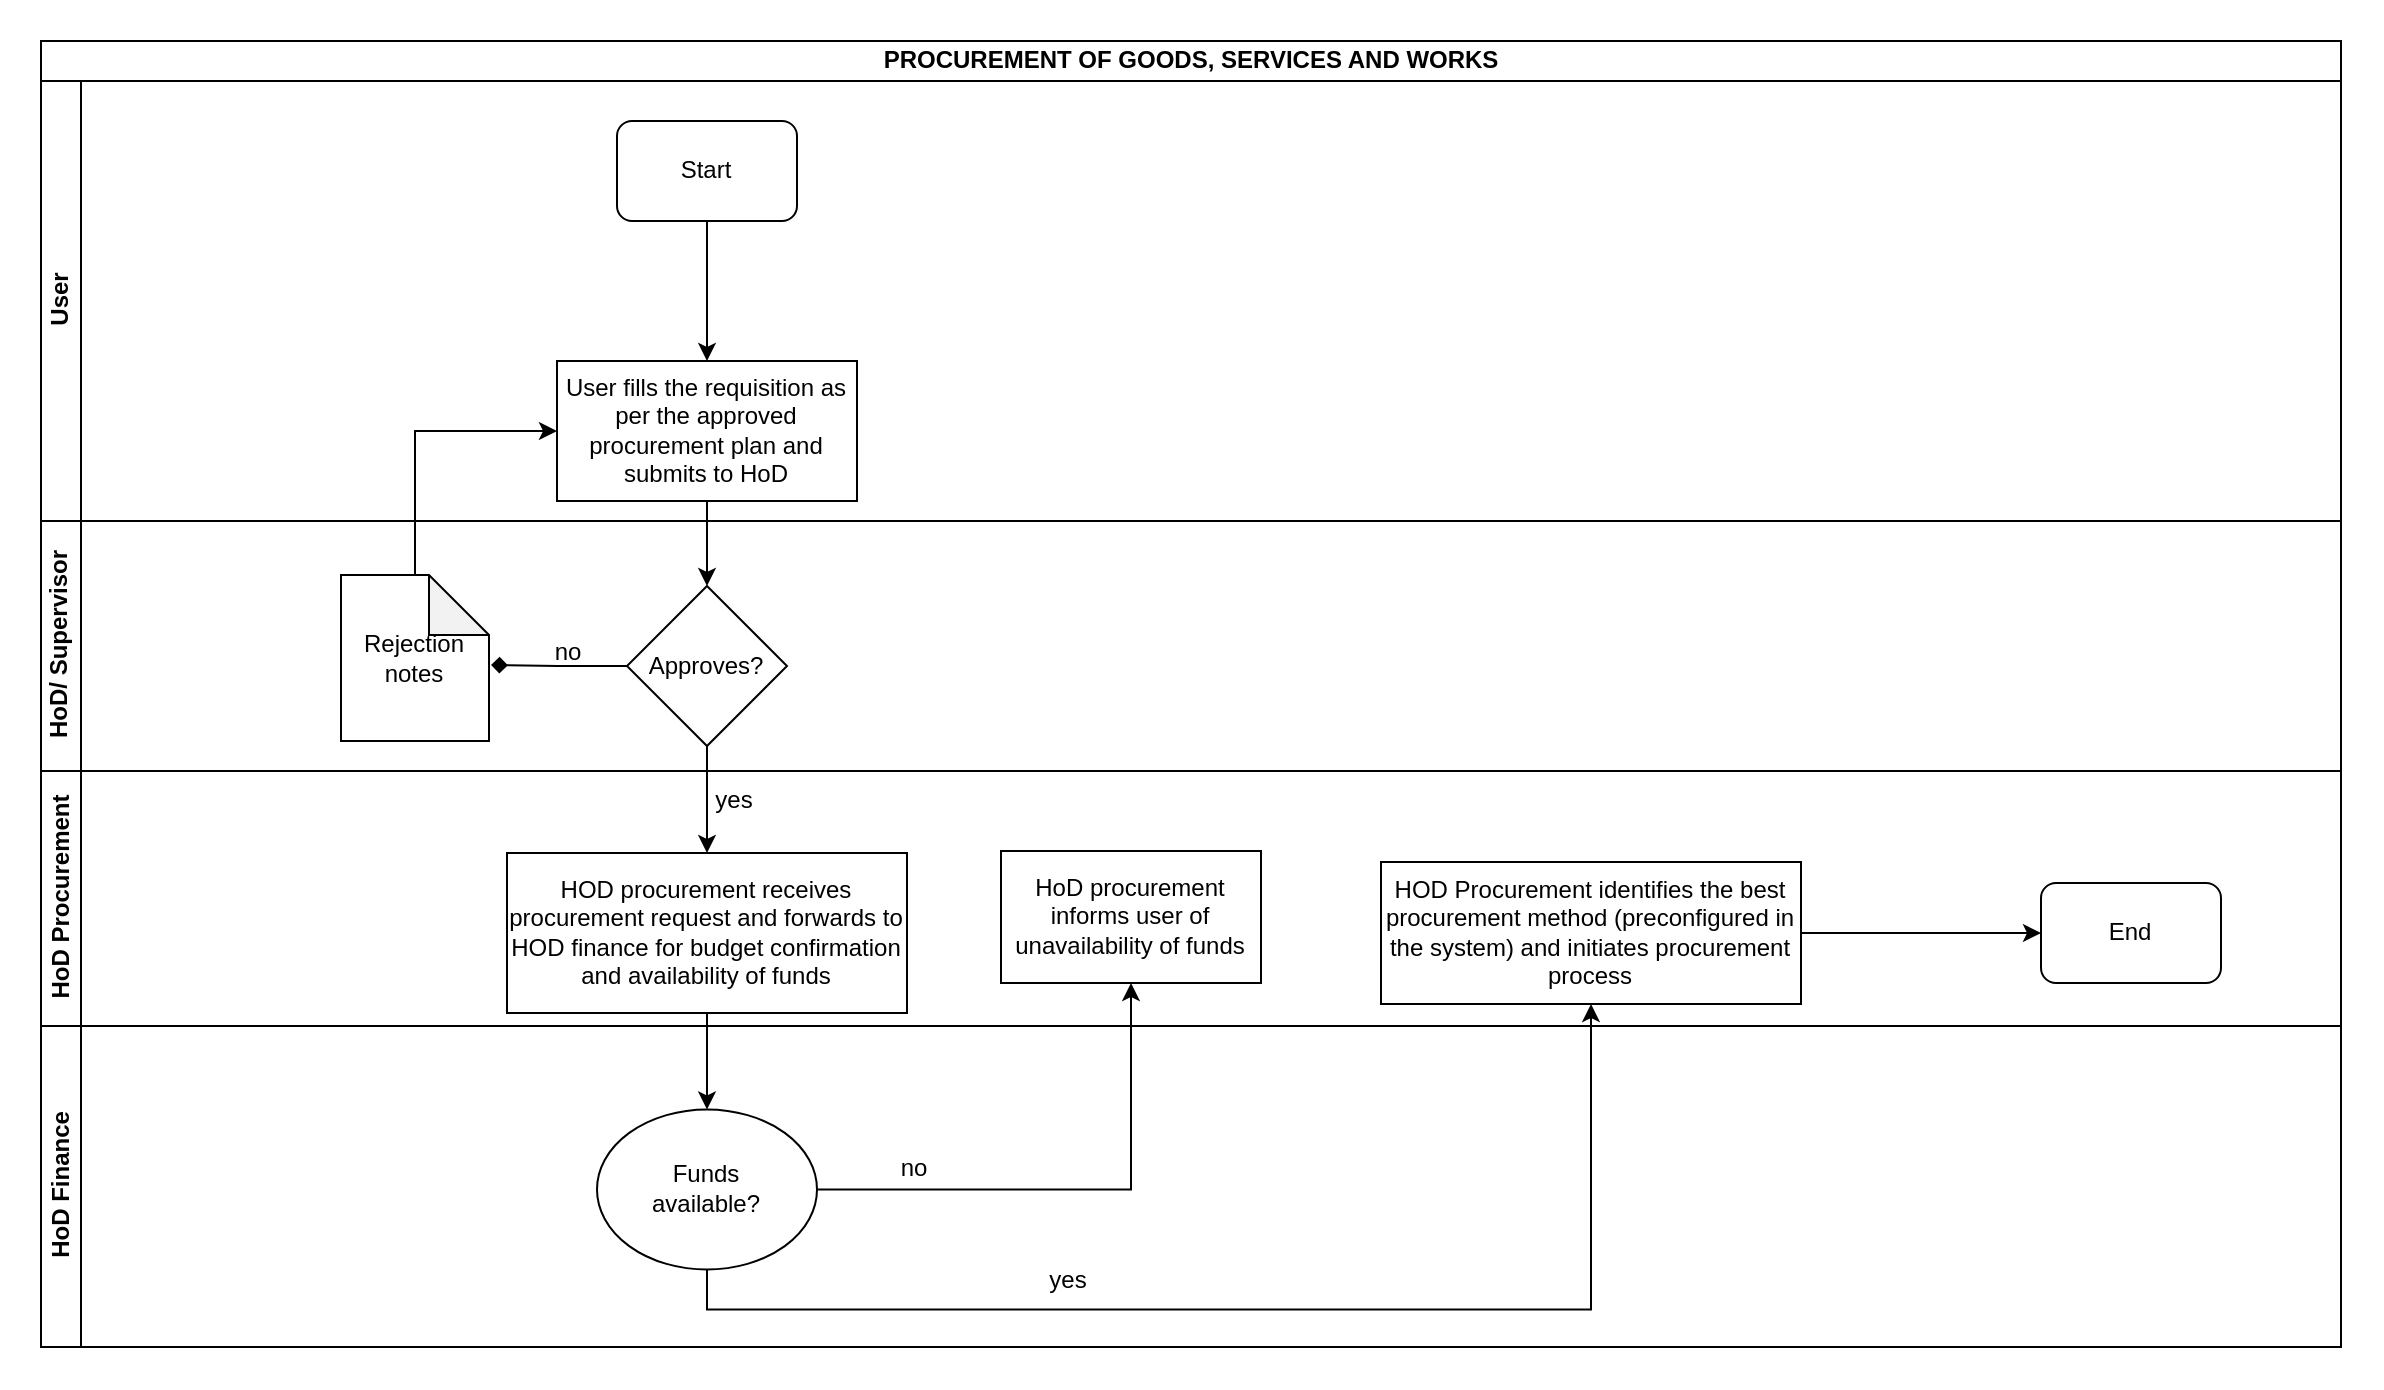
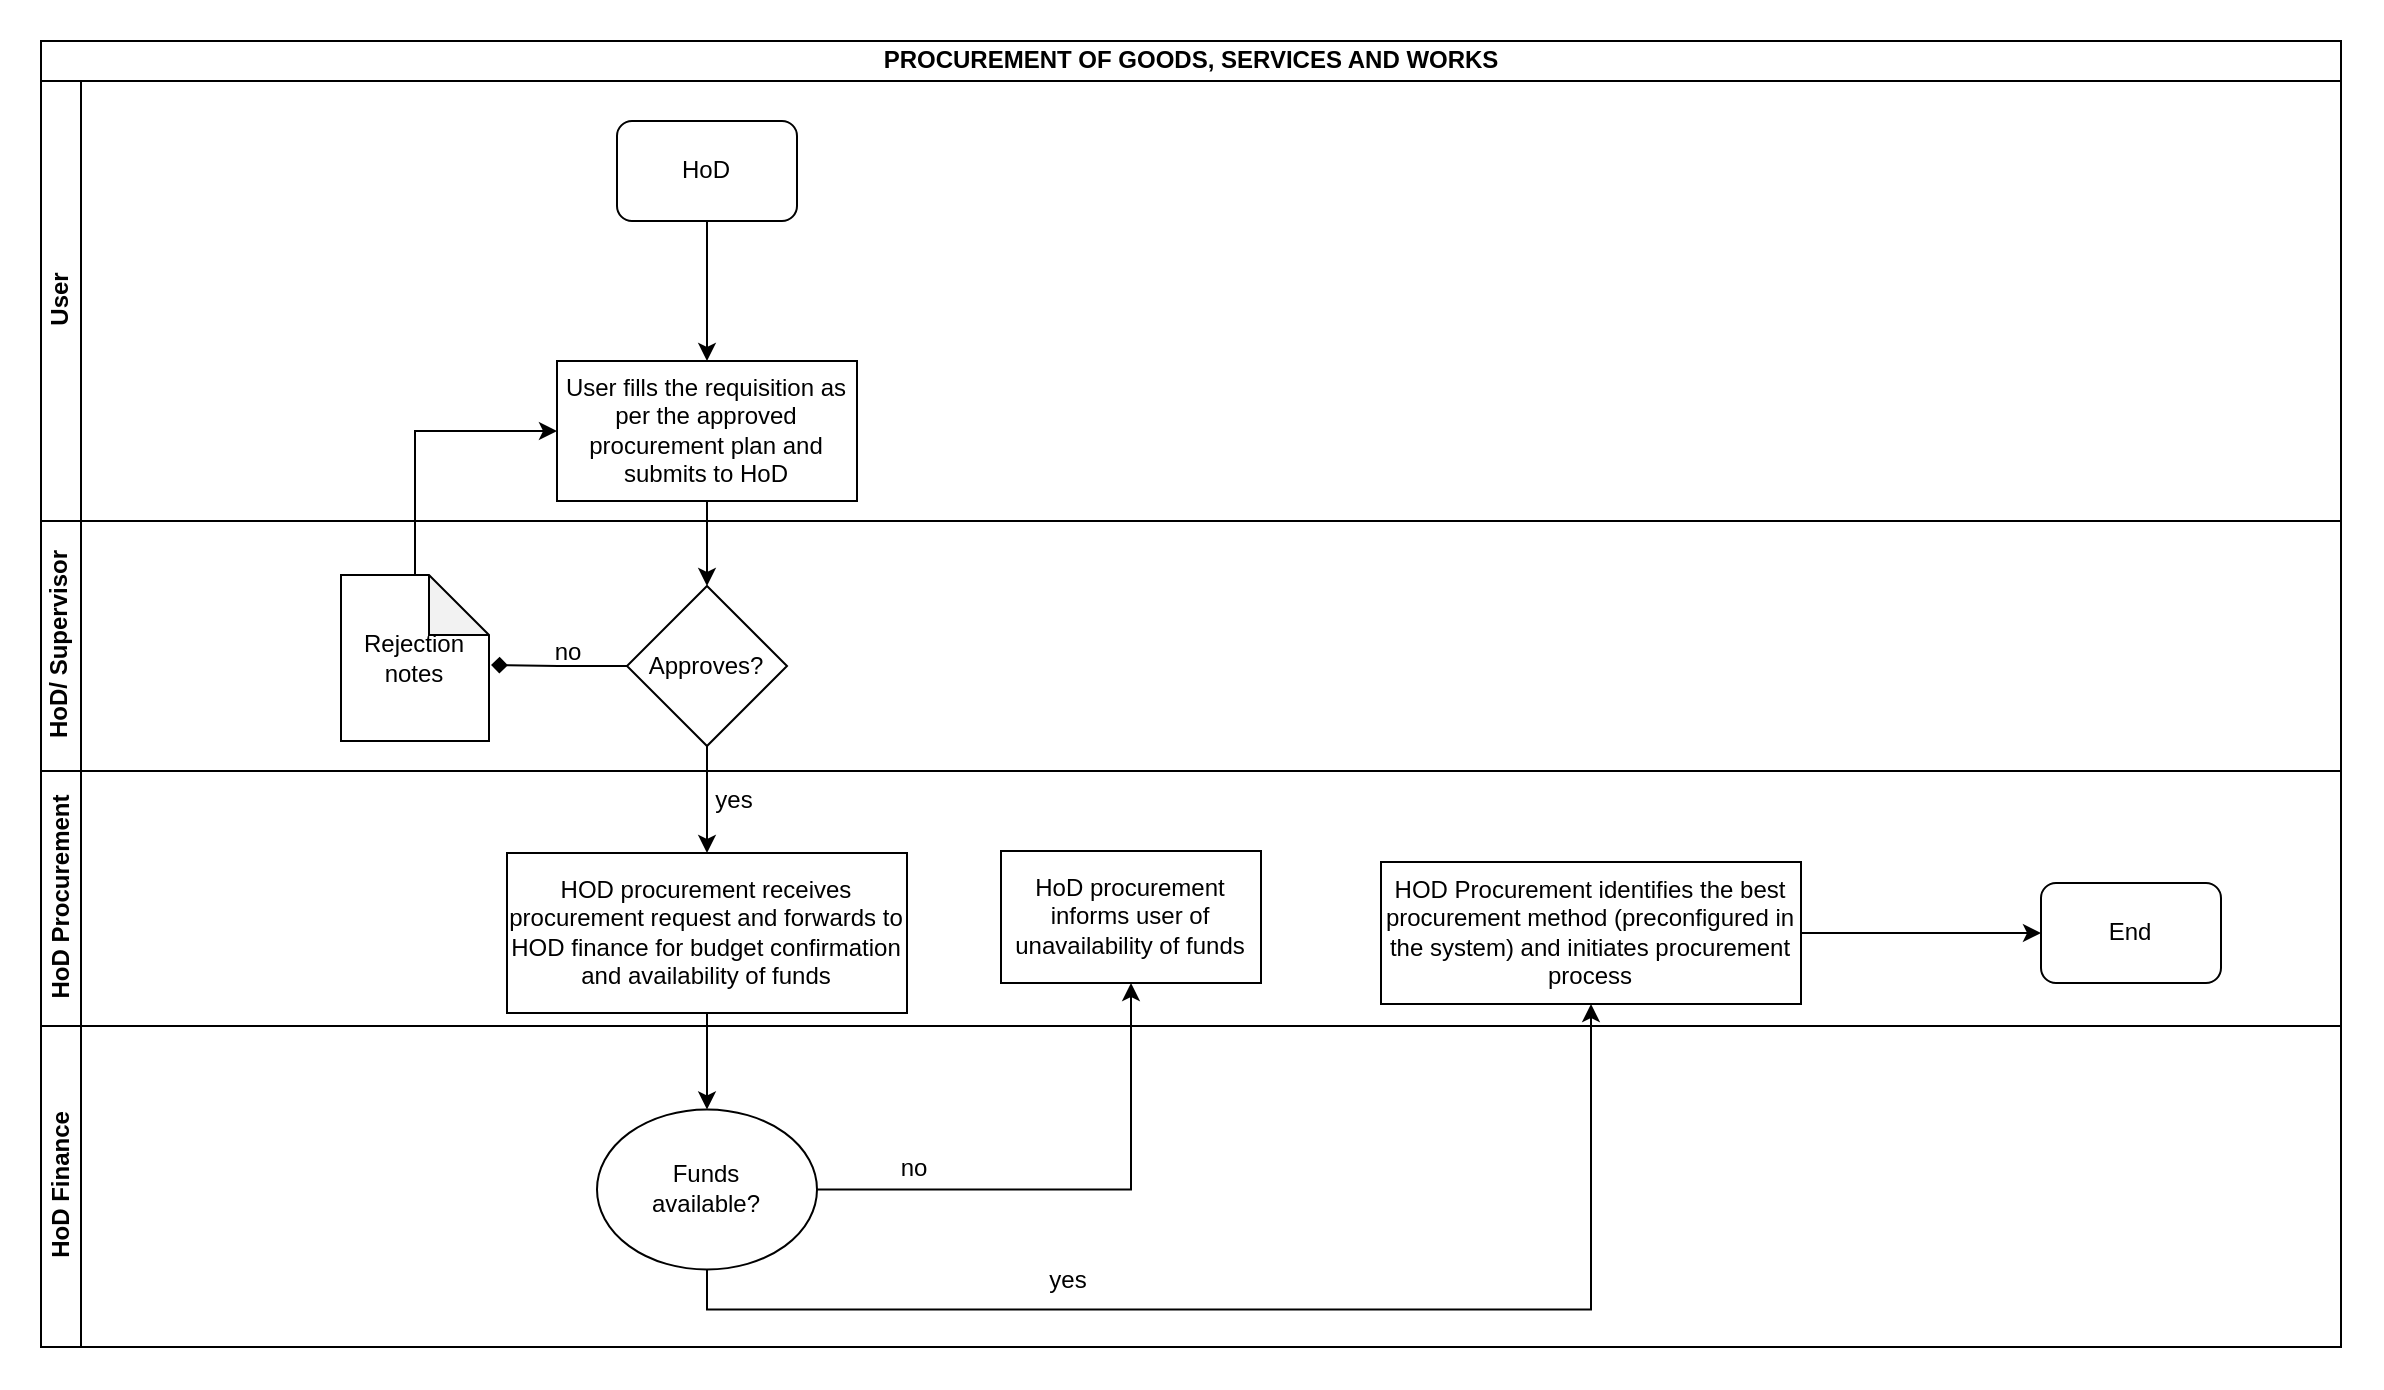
- <mxCell id="4" value="Start" style="rounded=1;whiteSpace=wrap;html=1;" vertex="1" parent="3"><mxGeometry x="288" y="20" width="90" height="50" as="geometry" /></mxCell>
+ <mxCell id="4" value="HoD" style="rounded=1;whiteSpace=wrap;html=1;" vertex="1" parent="3"><mxGeometry x="288" y="20" width="90" height="50" as="geometry" /></mxCell>
